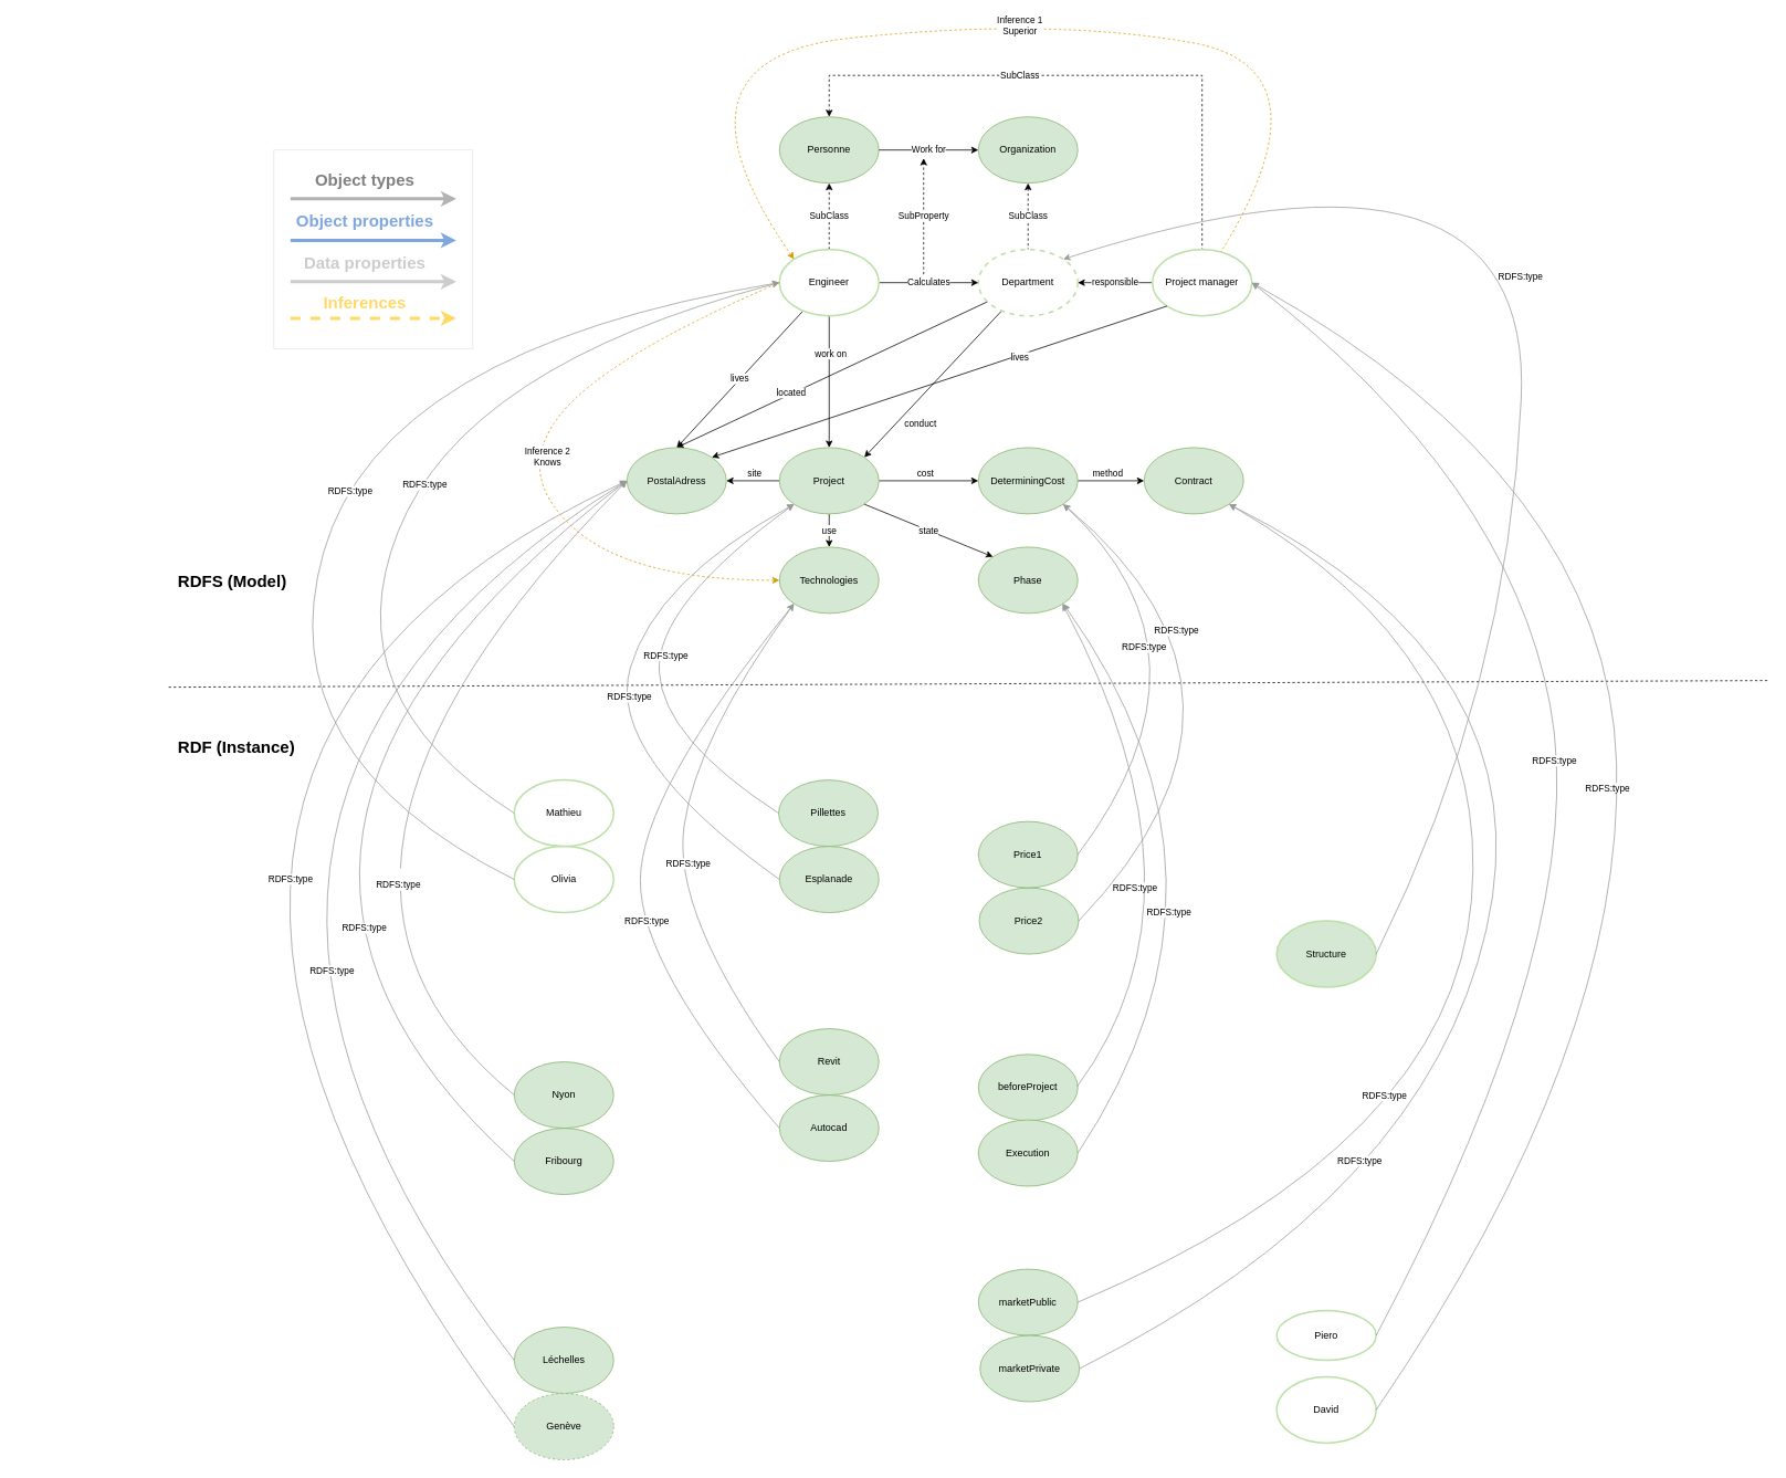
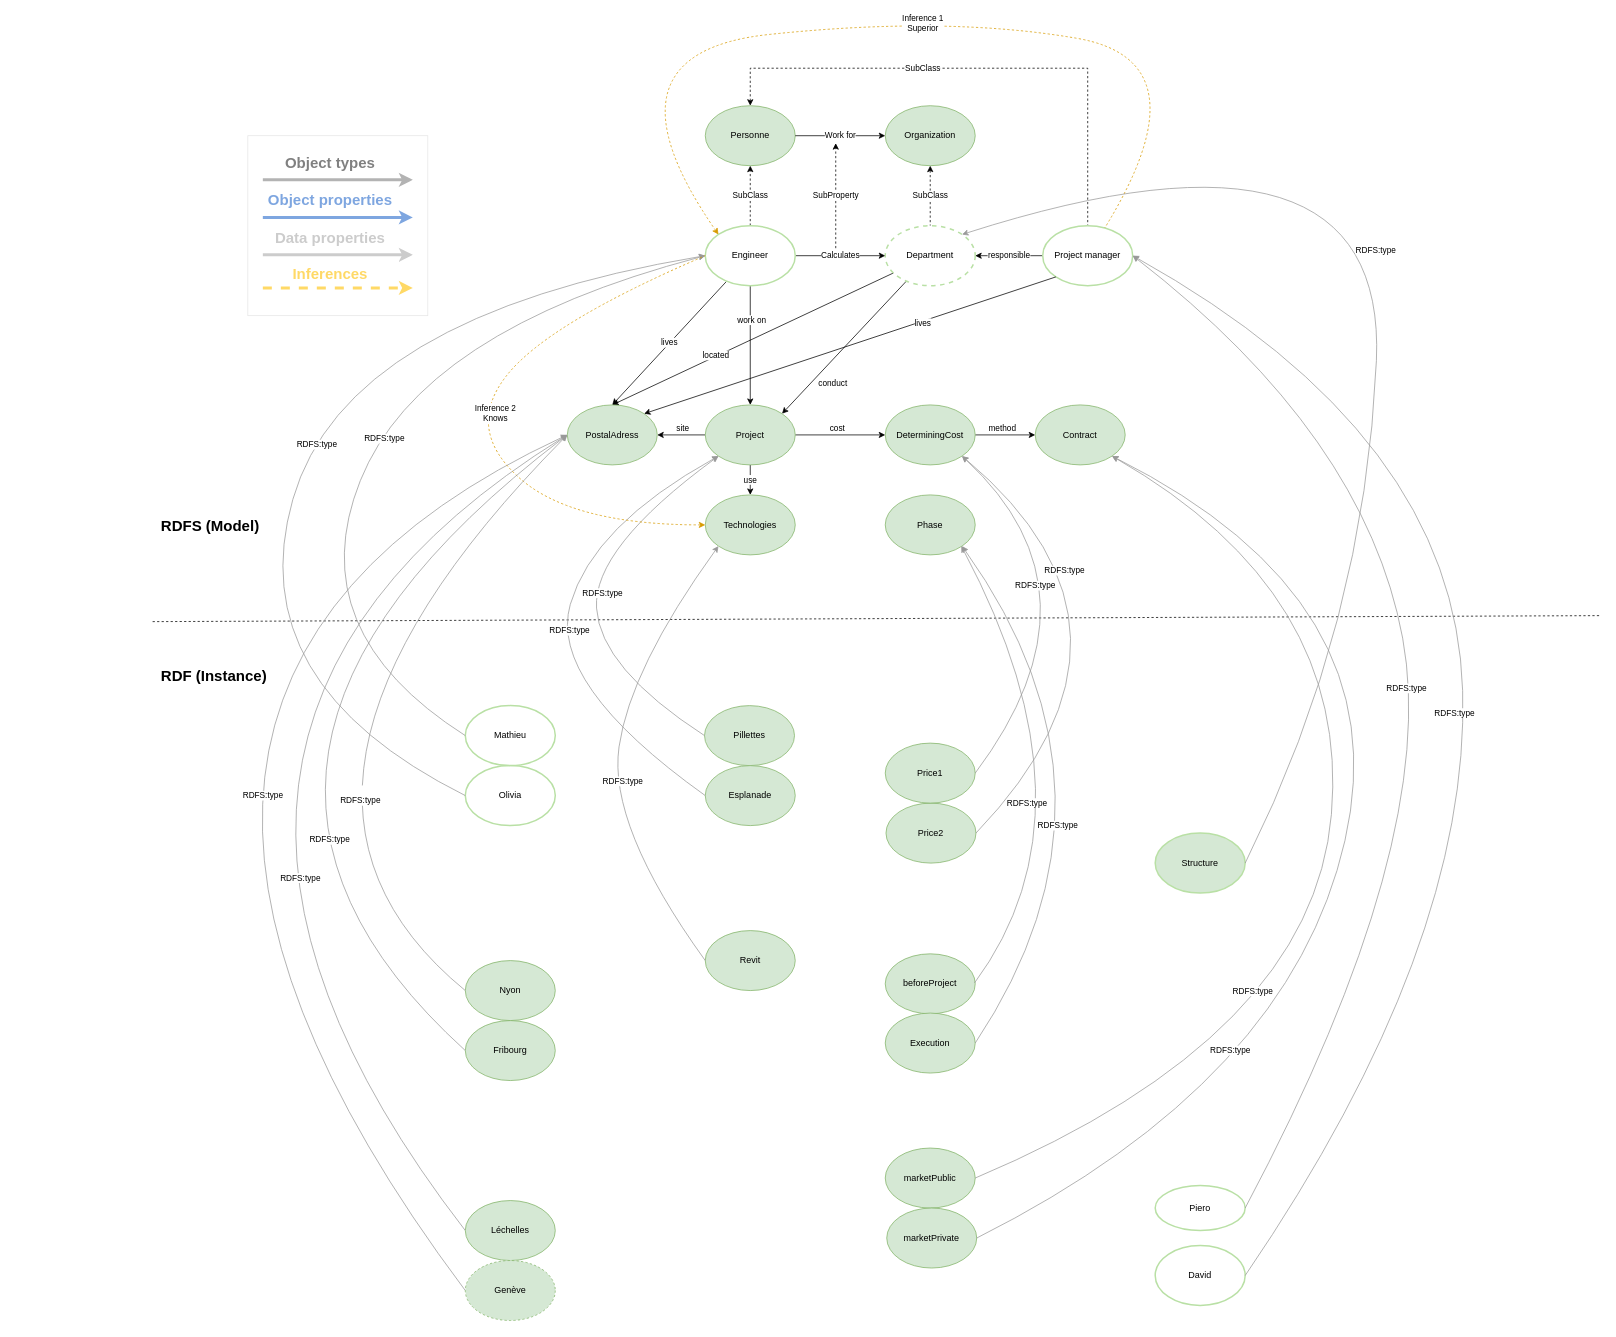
- <mxCell id="21" value="state" style="rounded=0;orthogonalLoop=1;jettySize=auto;html=1;endArrow=none;endFill=0;startArrow=classic;startFill=1;entryX=1;entryY=1;entryDx=0;entryDy=0;exitX=0;exitY=0;exitDx=0;exitDy=0;" parent="1" source="19" target="11" edge="1"><mxGeometry relative="1" as="geometry" /></mxCell>
- <mxCell id="59" value="RDFS:type" style="curved=1;endArrow=none;html=1;entryX=0;entryY=0.5;entryDx=0;entryDy=0;strokeColor=#999999;fillColor=#eeeeee;exitX=0;exitY=1;exitDx=0;exitDy=0;startArrow=classic;startFill=1;endFill=0;" parent="1" source="24" target="46" edge="1"><mxGeometry x="0.178" y="8" width="50" height="50" relative="1" as="geometry"><mxPoint x="889.784" y="793.644" as="sourcePoint" /><mxPoint x="872.21" y="1246.36" as="targetPoint" /><Array as="points"><mxPoint x="772.21" y="956.36" /><mxPoint x="772" y="1166" /></Array><mxPoint as="offset" /></mxGeometry></mxCell>
- <mxCell id="46" value="Autocad" style="ellipse;whiteSpace=wrap;html=1;fillColor=#d5e8d4;strokeColor=#82b366;" parent="1" vertex="1"><mxGeometry x="940" y="1320" width="120" height="80" as="geometry" /></mxCell>
